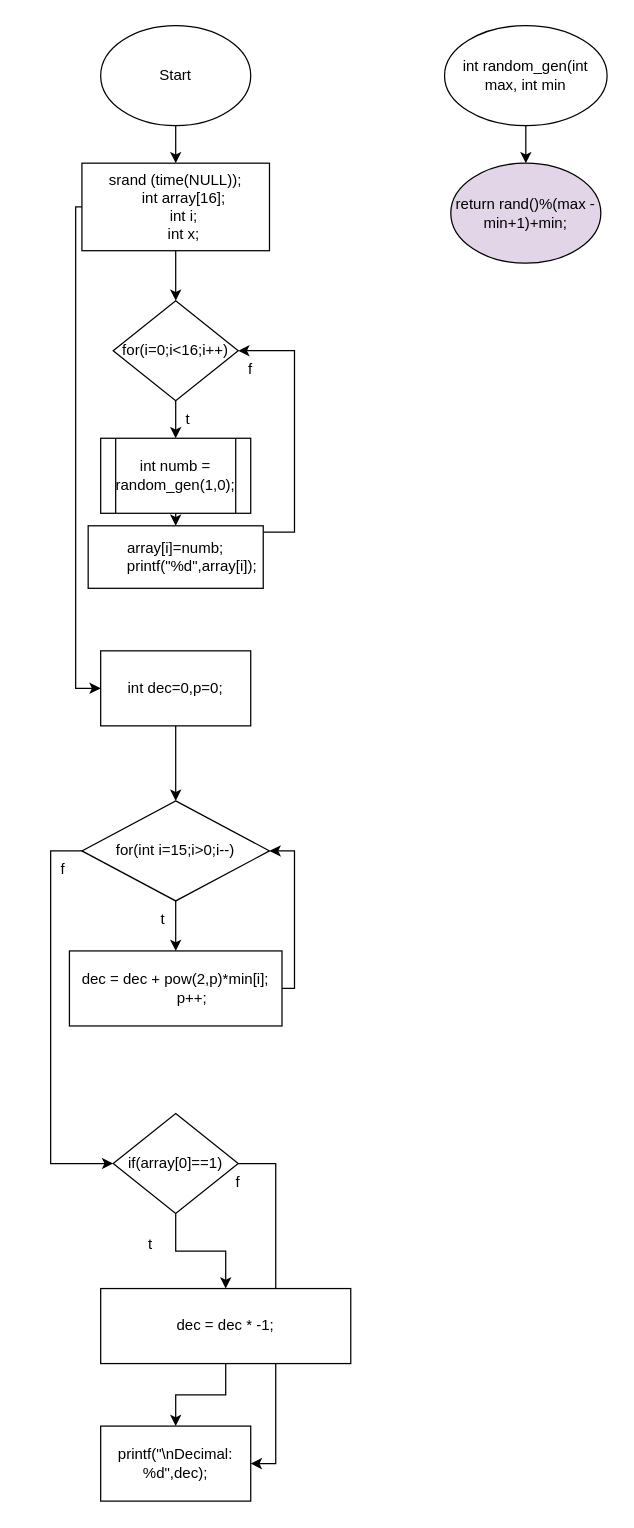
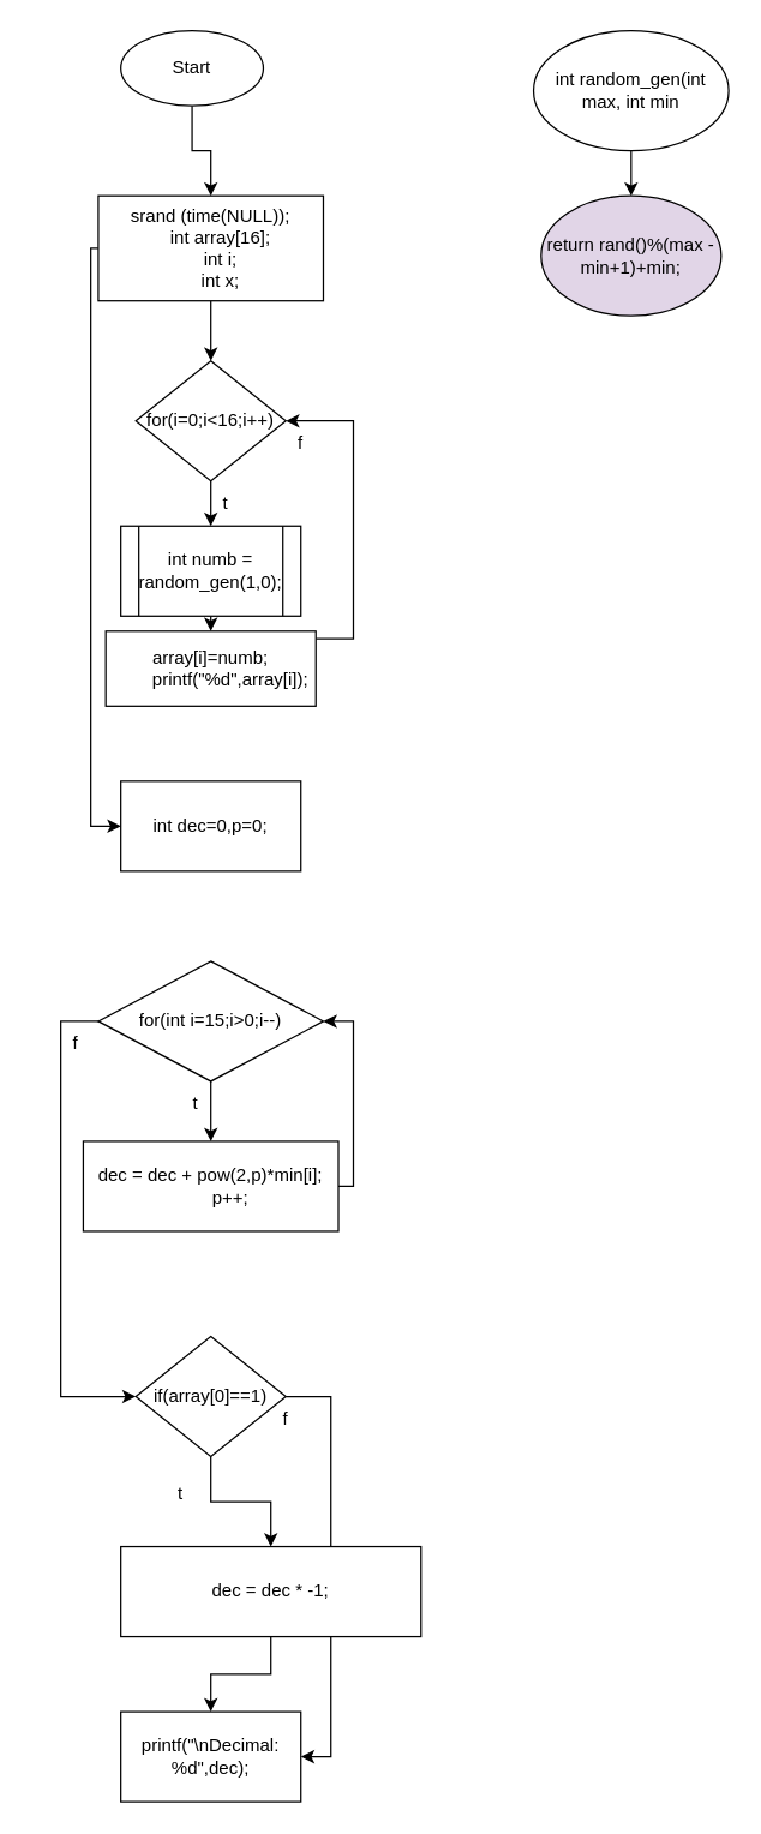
- <mxCell id="3" value="Start" style="ellipse;whiteSpace=wrap;html=1;" vertex="1" parent="1"><mxGeometry x="80" y="20" width="120" height="80" as="geometry" /></mxCell>
+ <mxCell id="3" value="Start" style="ellipse;whiteSpace=wrap;html=1;" vertex="1" parent="1"><mxGeometry x="80" y="20" width="95" height="50" as="geometry" /></mxCell>
- <mxCell id="11" style="edgeStyle=orthogonalEdgeStyle;rounded=0;orthogonalLoop=1;jettySize=auto;html=1;exitX=0.5;exitY=1;exitDx=0;exitDy=0;" edge="1" parent="1" source="12" target="15"><mxGeometry relative="1" as="geometry" /></mxCell>
